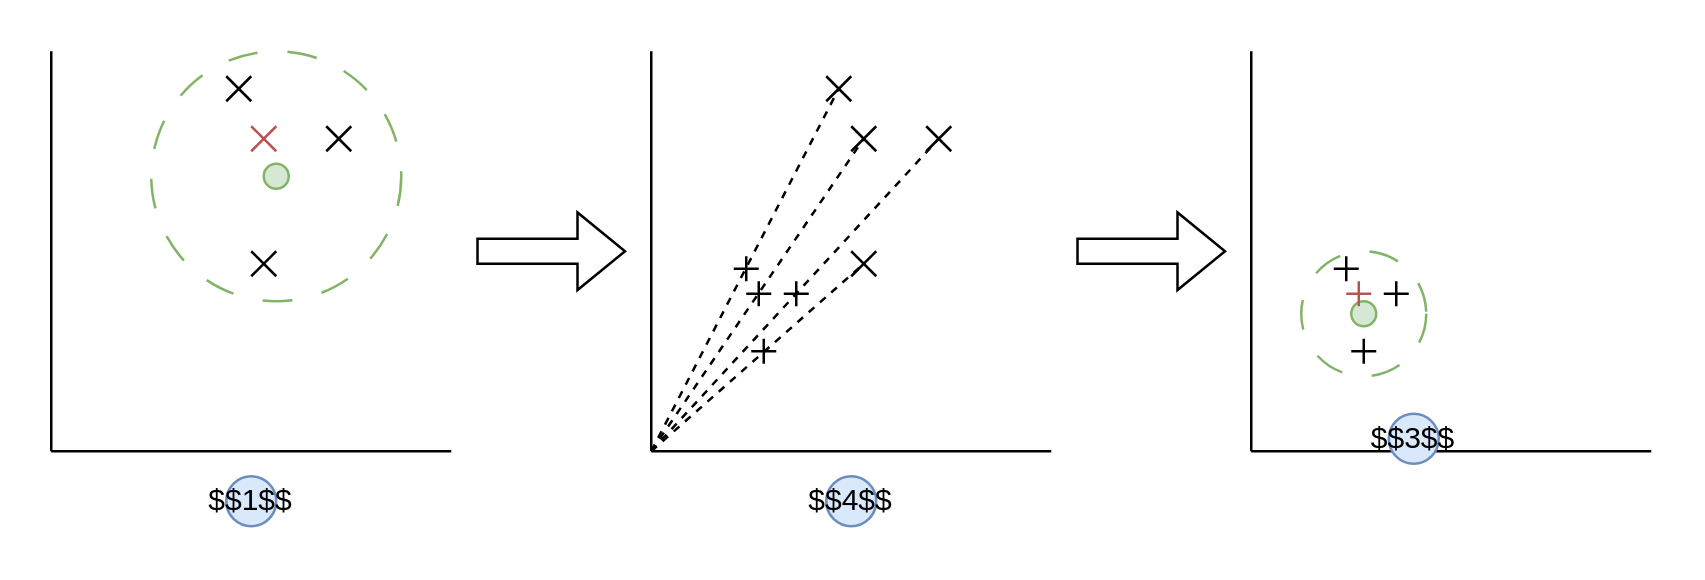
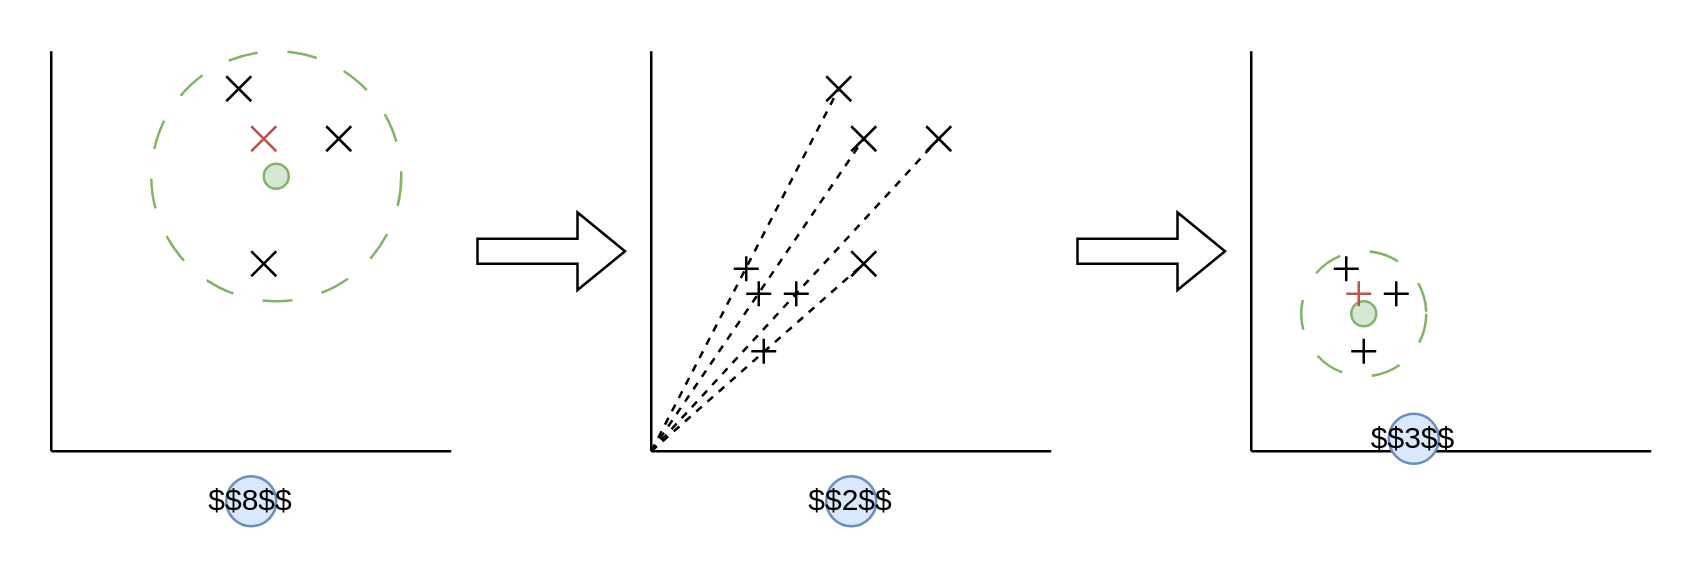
- <mxCell id="50" value="&lt;div&gt;$$1$$&lt;/div&gt;" style="ellipse;whiteSpace=wrap;html=1;aspect=fixed;fillColor=#dae8fc;strokeColor=#6c8ebf;" vertex="1" parent="1"><mxGeometry x="90" y="190" width="20" height="20" as="geometry" /></mxCell>
+ <mxCell id="50" value="&lt;div&gt;$$8$$&lt;/div&gt;" style="ellipse;whiteSpace=wrap;html=1;aspect=fixed;fillColor=#dae8fc;strokeColor=#6c8ebf;" vertex="1" parent="1"><mxGeometry x="90" y="190" width="20" height="20" as="geometry" /></mxCell>
- <mxCell id="51" value="&lt;div&gt;$$4$$&lt;/div&gt;" style="ellipse;whiteSpace=wrap;html=1;aspect=fixed;fillColor=#dae8fc;strokeColor=#6c8ebf;" vertex="1" parent="1"><mxGeometry x="330" y="190" width="20" height="20" as="geometry" /></mxCell>
+ <mxCell id="51" value="&lt;div&gt;$$2$$&lt;/div&gt;" style="ellipse;whiteSpace=wrap;html=1;aspect=fixed;fillColor=#dae8fc;strokeColor=#6c8ebf;" vertex="1" parent="1"><mxGeometry x="330" y="190" width="20" height="20" as="geometry" /></mxCell>
